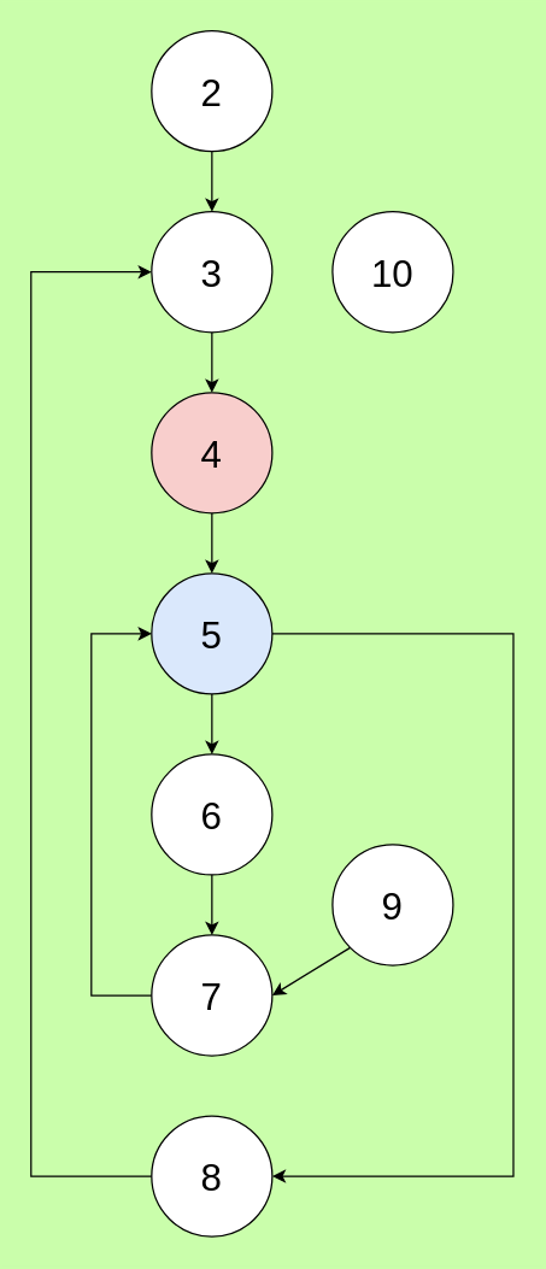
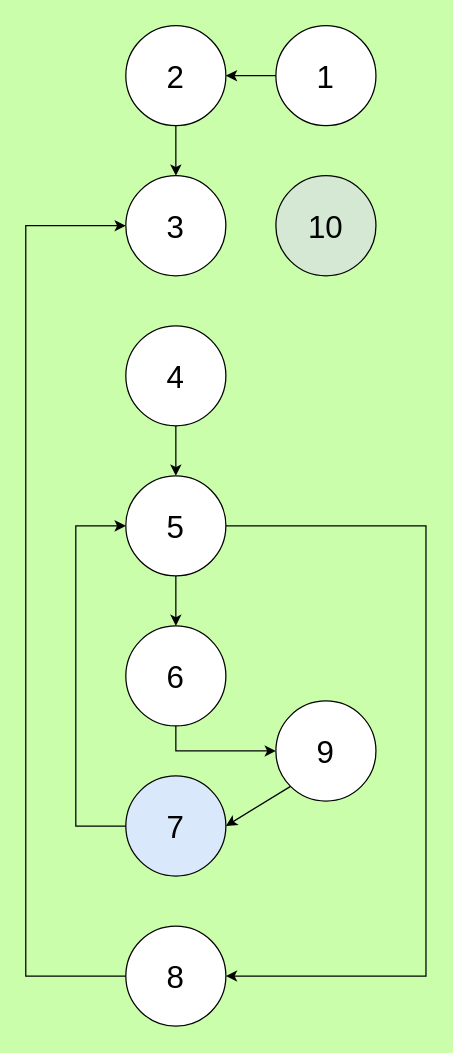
+ <mxCell id="4" style="edgeStyle=orthogonalEdgeStyle;rounded=0;orthogonalLoop=1;jettySize=auto;html=1;exitX=1;exitY=0.5;exitDx=0;exitDy=0;entryX=0;entryY=0.5;entryDx=0;entryDy=0;startArrow=classic;startFill=1;endArrow=none;endFill=0;" edge="1" parent="1" source="5" target="2"><mxGeometry relative="1" as="geometry" /></mxCell>
+ <mxCell id="2" value="&lt;font style=&quot;font-size: 25px;&quot;&gt;1&lt;/font&gt;" style="ellipse;whiteSpace=wrap;html=1;aspect=fixed;" vertex="1" parent="1"><mxGeometry x="220" y="20" width="80" height="80" as="geometry" /></mxCell>
- <mxCell id="21" value="&lt;font style=&quot;font-size: 25px;&quot;&gt;10&lt;/font&gt;" style="ellipse;whiteSpace=wrap;html=1;aspect=fixed;" vertex="1" parent="1"><mxGeometry x="220" y="140" width="80" height="80" as="geometry" /></mxCell>
+ <mxCell id="21" value="&lt;font style=&quot;font-size: 25px;&quot;&gt;10&lt;/font&gt;" style="ellipse;whiteSpace=wrap;html=1;aspect=fixed;fillColor=#d5e8d4;" vertex="1" parent="1"><mxGeometry x="220" y="140" width="80" height="80" as="geometry" /></mxCell>
- <mxCell id="6" style="edgeStyle=orthogonalEdgeStyle;rounded=0;orthogonalLoop=1;jettySize=auto;html=1;exitX=0.5;exitY=1;exitDx=0;exitDy=0;entryX=0.5;entryY=0;entryDx=0;entryDy=0;" edge="1" parent="1" source="7" target="9"><mxGeometry relative="1" as="geometry" /></mxCell>
- <mxCell id="9" value="&lt;font style=&quot;font-size: 25px;&quot;&gt;4&lt;/font&gt;" style="ellipse;whiteSpace=wrap;html=1;aspect=fixed;fillColor=#f8cecc;" vertex="1" parent="1"><mxGeometry x="100" y="260" width="80" height="80" as="geometry" /></mxCell>
+ <mxCell id="9" value="&lt;font style=&quot;font-size: 25px;&quot;&gt;4&lt;/font&gt;" style="ellipse;whiteSpace=wrap;html=1;aspect=fixed;" vertex="1" parent="1"><mxGeometry x="100" y="260" width="80" height="80" as="geometry" /></mxCell>
- <mxCell id="12" value="&lt;font style=&quot;font-size: 25px;&quot;&gt;5&lt;/font&gt;" style="ellipse;whiteSpace=wrap;html=1;aspect=fixed;fillColor=#dae8fc;" vertex="1" parent="1"><mxGeometry x="100" y="380" width="80" height="80" as="geometry" /></mxCell>
+ <mxCell id="12" value="&lt;font style=&quot;font-size: 25px;&quot;&gt;5&lt;/font&gt;" style="ellipse;whiteSpace=wrap;html=1;aspect=fixed;" vertex="1" parent="1"><mxGeometry x="100" y="380" width="80" height="80" as="geometry" /></mxCell>
- <mxCell id="13" style="edgeStyle=orthogonalEdgeStyle;rounded=0;orthogonalLoop=1;jettySize=auto;html=1;exitX=0.5;exitY=1;exitDx=0;exitDy=0;entryX=0.5;entryY=0;entryDx=0;entryDy=0;" edge="1" parent="1" source="14" target="16"><mxGeometry relative="1" as="geometry" /></mxCell>
+ <mxCell id="13" style="edgeStyle=orthogonalEdgeStyle;rounded=0;orthogonalLoop=1;jettySize=auto;html=1;exitX=0.5;exitY=1;exitDx=0;exitDy=0;" edge="1" parent="1" source="14" target="20"><mxGeometry relative="1" as="geometry" /></mxCell>
- <mxCell id="16" value="&lt;font style=&quot;font-size: 25px;&quot;&gt;7&lt;/font&gt;" style="ellipse;whiteSpace=wrap;html=1;aspect=fixed;" vertex="1" parent="1"><mxGeometry x="100" y="620" width="80" height="80" as="geometry" /></mxCell>
+ <mxCell id="16" value="&lt;font style=&quot;font-size: 25px;&quot;&gt;7&lt;/font&gt;" style="ellipse;whiteSpace=wrap;html=1;aspect=fixed;fillColor=#dae8fc;" vertex="1" parent="1"><mxGeometry x="100" y="620" width="80" height="80" as="geometry" /></mxCell>
